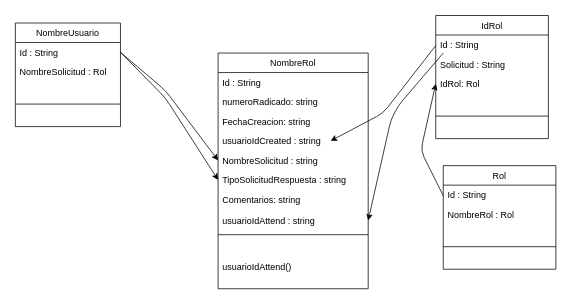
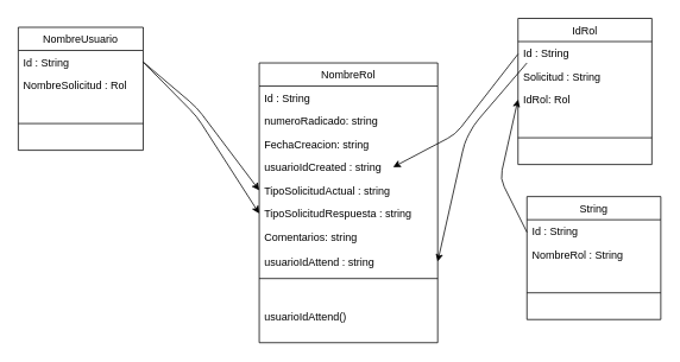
- <mxCell id="7" value="NombreSolicitud : string" style="text;align=left;verticalAlign=top;spacingLeft=4;spacingRight=4;overflow=hidden;rotatable=0;points=[[0,0.5],[1,0.5]];portConstraint=eastwest;rounded=0;shadow=0;html=0;" vertex="1" parent="2"><mxGeometry y="130" width="200" height="26" as="geometry" /></mxCell>
+ <mxCell id="7" value="TipoSolicitudActual : string" style="text;align=left;verticalAlign=top;spacingLeft=4;spacingRight=4;overflow=hidden;rotatable=0;points=[[0,0.5],[1,0.5]];portConstraint=eastwest;rounded=0;shadow=0;html=0;" vertex="1" parent="2"><mxGeometry y="130" width="200" height="26" as="geometry" /></mxCell>
- <mxCell id="24" value="Rol" style="swimlane;fontStyle=0;align=center;verticalAlign=top;childLayout=stackLayout;horizontal=1;startSize=26;horizontalStack=0;resizeParent=1;resizeLast=0;collapsible=1;marginBottom=0;rounded=0;shadow=0;strokeWidth=1;" vertex="1" parent="1"><mxGeometry x="590" y="220" width="150" height="138" as="geometry"><mxRectangle x="550" y="140" width="160" height="26" as="alternateBounds" /></mxGeometry></mxCell>
+ <mxCell id="24" value="String" style="swimlane;fontStyle=0;align=center;verticalAlign=top;childLayout=stackLayout;horizontal=1;startSize=26;horizontalStack=0;resizeParent=1;resizeLast=0;collapsible=1;marginBottom=0;rounded=0;shadow=0;strokeWidth=1;" vertex="1" parent="1"><mxGeometry x="590" y="220" width="150" height="138" as="geometry"><mxRectangle x="550" y="140" width="160" height="26" as="alternateBounds" /></mxGeometry></mxCell>
- <mxCell id="27" value="NombreRol : Rol" style="text;align=left;verticalAlign=top;spacingLeft=4;spacingRight=4;overflow=hidden;rotatable=0;points=[[0,0.5],[1,0.5]];portConstraint=eastwest;" vertex="1" parent="24"><mxGeometry y="52" width="150" height="26" as="geometry" /></mxCell>
+ <mxCell id="27" value="NombreRol : String" style="text;align=left;verticalAlign=top;spacingLeft=4;spacingRight=4;overflow=hidden;rotatable=0;points=[[0,0.5],[1,0.5]];portConstraint=eastwest;" vertex="1" parent="24"><mxGeometry y="52" width="150" height="26" as="geometry" /></mxCell>
